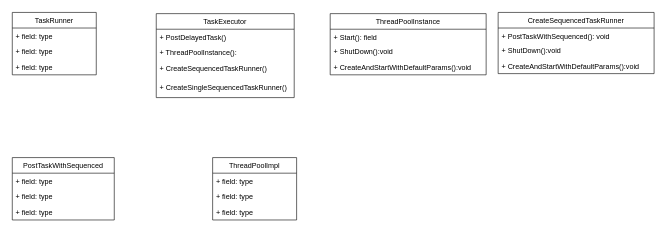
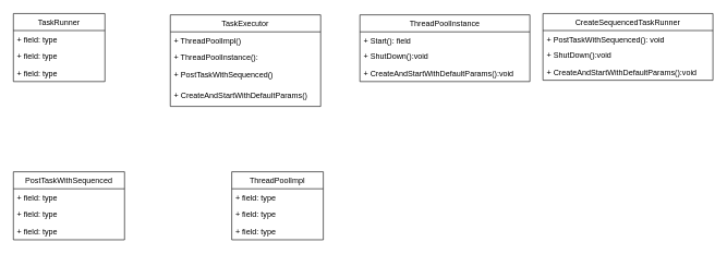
- <mxCell id="7" value="+ PostDelayedTask()" style="text;strokeColor=none;fillColor=none;align=left;verticalAlign=top;spacingLeft=4;spacingRight=4;overflow=hidden;rotatable=0;points=[[0,0.5],[1,0.5]];portConstraint=eastwest;" vertex="1" parent="6"><mxGeometry y="26" width="230" height="26" as="geometry" /></mxCell>
+ <mxCell id="7" value="+ ThreadPoolImpl()" style="text;strokeColor=none;fillColor=none;align=left;verticalAlign=top;spacingLeft=4;spacingRight=4;overflow=hidden;rotatable=0;points=[[0,0.5],[1,0.5]];portConstraint=eastwest;" vertex="1" parent="6"><mxGeometry y="26" width="230" height="26" as="geometry" /></mxCell>
- <mxCell id="9" value="+ CreateSequencedTaskRunner()&#10;" style="text;strokeColor=none;fillColor=none;align=left;verticalAlign=top;spacingLeft=4;spacingRight=4;overflow=hidden;rotatable=0;points=[[0,0.5],[1,0.5]];portConstraint=eastwest;" vertex="1" parent="6"><mxGeometry y="78" width="230" height="32" as="geometry" /></mxCell>
+ <mxCell id="9" value="+ PostTaskWithSequenced()&#10;" style="text;strokeColor=none;fillColor=none;align=left;verticalAlign=top;spacingLeft=4;spacingRight=4;overflow=hidden;rotatable=0;points=[[0,0.5],[1,0.5]];portConstraint=eastwest;" vertex="1" parent="6"><mxGeometry y="78" width="230" height="32" as="geometry" /></mxCell>
- <mxCell id="10" value="+ CreateSingleSequencedTaskRunner()&#10;" style="text;strokeColor=none;fillColor=none;align=left;verticalAlign=top;spacingLeft=4;spacingRight=4;overflow=hidden;rotatable=0;points=[[0,0.5],[1,0.5]];portConstraint=eastwest;fontStyle=0" vertex="1" parent="6"><mxGeometry y="110" width="230" height="30" as="geometry" /></mxCell>
+ <mxCell id="10" value="+ CreateAndStartWithDefaultParams()&#10;" style="text;strokeColor=none;fillColor=none;align=left;verticalAlign=top;spacingLeft=4;spacingRight=4;overflow=hidden;rotatable=0;points=[[0,0.5],[1,0.5]];portConstraint=eastwest;fontStyle=0" vertex="1" parent="6"><mxGeometry y="110" width="230" height="30" as="geometry" /></mxCell>
